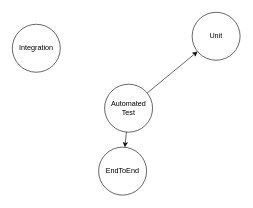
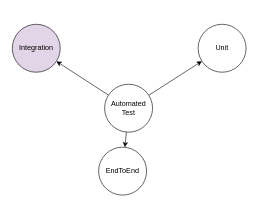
- <mxCell id="6" value="Unit" style="ellipse;whiteSpace=wrap;html=1;aspect=fixed;" vertex="1" parent="1"><mxGeometry x="320" y="20" width="80" height="80" as="geometry" /></mxCell>
+ <mxCell id="6" value="Unit" style="ellipse;whiteSpace=wrap;html=1;aspect=fixed;" vertex="1" parent="1"><mxGeometry x="330" y="40" width="80" height="80" as="geometry" /></mxCell>
- <mxCell id="7" value="Integration" style="ellipse;whiteSpace=wrap;html=1;aspect=fixed;" vertex="1" parent="1"><mxGeometry x="20" y="40" width="80" height="80" as="geometry" /></mxCell>
+ <mxCell id="7" value="Integration" style="ellipse;whiteSpace=wrap;html=1;aspect=fixed;fillColor=#e1d5e7;" vertex="1" parent="1"><mxGeometry x="20" y="40" width="80" height="80" as="geometry" /></mxCell>
+ <mxCell id="3" style="rounded=0;orthogonalLoop=1;jettySize=auto;html=1;" edge="1" parent="1" source="5" target="7"><mxGeometry relative="1" as="geometry" /></mxCell>
